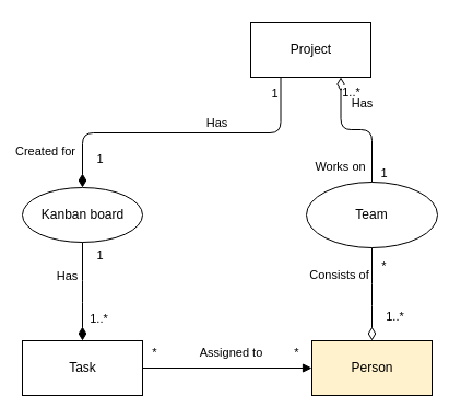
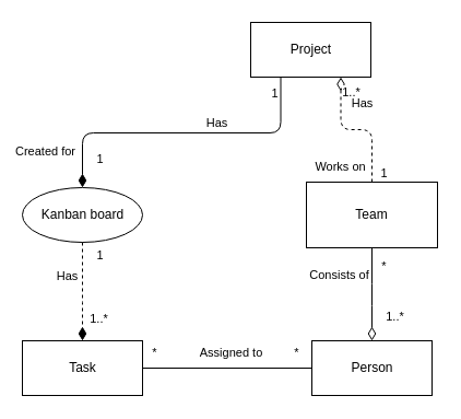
- <mxCell id="12" value="" style="html=1;endArrow=diamondThin;endFill=0;edgeStyle=elbowEdgeStyle;elbow=vertical;endSize=10;entryX=0.75;entryY=1;entryDx=0;entryDy=0;exitX=0.5;exitY=0;exitDx=0;exitDy=0;" parent="1" source="11" target="2" edge="1"><mxGeometry width="160" relative="1" as="geometry"><mxPoint x="410" y="91" as="sourcePoint" /><mxPoint x="570" y="91" as="targetPoint" /></mxGeometry></mxCell>
+ <mxCell id="12" value="" style="html=1;endArrow=diamondThin;endFill=0;edgeStyle=elbowEdgeStyle;elbow=vertical;endSize=10;entryX=0.75;entryY=1;entryDx=0;entryDy=0;exitX=0.5;exitY=0;exitDx=0;exitDy=0;dashed=1;" parent="1" source="11" target="2" edge="1"><mxGeometry width="160" relative="1" as="geometry"><mxPoint x="410" y="91" as="sourcePoint" /><mxPoint x="570" y="91" as="targetPoint" /></mxGeometry></mxCell>
- <mxCell id="11" value="Team" style="ellipse;whiteSpace=wrap;html=1;" parent="1" vertex="1"><mxGeometry x="280" y="166" width="120" height="60" as="geometry" /></mxCell>
+ <mxCell id="11" value="Team" style="rounded=0;whiteSpace=wrap;html=1;" parent="1" vertex="1"><mxGeometry x="280" y="166" width="120" height="60" as="geometry" /></mxCell>
- <mxCell id="17" value="1..*" style="html=1;endArrow=diamondThin;endFill=1;edgeStyle=elbowEdgeStyle;elbow=vertical;endSize=10;entryX=0.5;entryY=0;entryDx=0;entryDy=0;exitX=0.5;exitY=1;exitDx=0;exitDy=0;" parent="1" source="3" target="5" edge="1"><mxGeometry x="0.556" y="15" width="160" relative="1" as="geometry"><mxPoint x="216.5" y="80" as="sourcePoint" /><mxPoint x="85" y="181" as="targetPoint" /><mxPoint as="offset" /></mxGeometry></mxCell>
+ <mxCell id="17" value="1..*" style="html=1;endArrow=diamondThin;endFill=1;edgeStyle=elbowEdgeStyle;elbow=vertical;endSize=10;entryX=0.5;entryY=0;entryDx=0;entryDy=0;exitX=0.5;exitY=1;exitDx=0;exitDy=0;dashed=1;" parent="1" source="3" target="5" edge="1"><mxGeometry x="0.556" y="15" width="160" relative="1" as="geometry"><mxPoint x="216.5" y="80" as="sourcePoint" /><mxPoint x="85" y="181" as="targetPoint" /><mxPoint as="offset" /></mxGeometry></mxCell>
- <mxCell id="23" value="" style="endArrow=block;html=1;exitX=1;exitY=0.5;exitDx=0;exitDy=0;entryX=0;entryY=0.5;entryDx=0;entryDy=0;" parent="1" source="5" target="4" edge="1"><mxGeometry width="50" height="50" relative="1" as="geometry"><mxPoint x="260" y="511" as="sourcePoint" /><mxPoint x="310" y="461" as="targetPoint" /></mxGeometry></mxCell>
+ <mxCell id="23" value="" style="endArrow=none;html=1;exitX=1;exitY=0.5;exitDx=0;exitDy=0;entryX=0;entryY=0.5;entryDx=0;entryDy=0;" parent="1" source="5" target="4" edge="1"><mxGeometry width="50" height="50" relative="1" as="geometry"><mxPoint x="260" y="511" as="sourcePoint" /><mxPoint x="310" y="461" as="targetPoint" /></mxGeometry></mxCell>
- <mxCell id="4" value="Person" style="html=1;fillColor=#fff2cc;" parent="1" vertex="1"><mxGeometry x="285" y="311" width="110" height="50" as="geometry" /></mxCell>
+ <mxCell id="4" value="Person" style="html=1;" parent="1" vertex="1"><mxGeometry x="285" y="311" width="110" height="50" as="geometry" /></mxCell>
